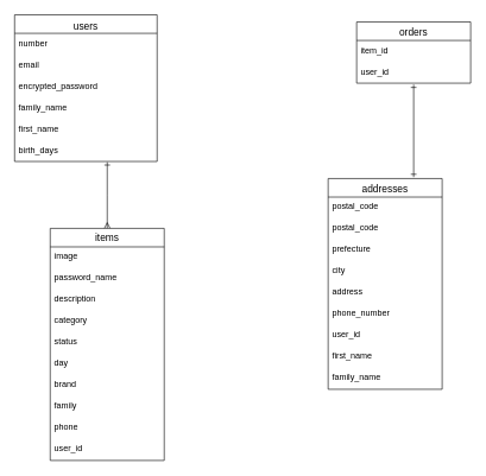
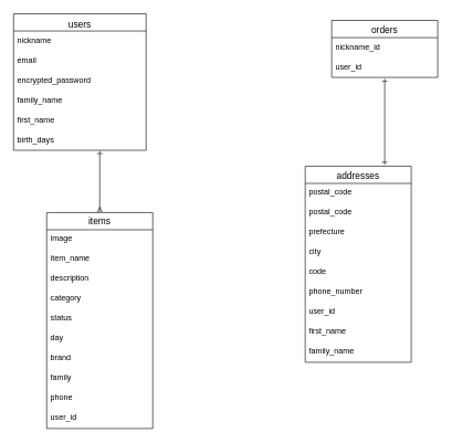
- <mxCell id="3" value="number" style="text;strokeColor=none;fillColor=none;spacingLeft=4;spacingRight=4;overflow=hidden;rotatable=0;points=[[0,0.5],[1,0.5]];portConstraint=eastwest;fontSize=12;" vertex="1" parent="2"><mxGeometry y="26" width="200" height="30" as="geometry" /></mxCell>
+ <mxCell id="3" value="nickname" style="text;strokeColor=none;fillColor=none;spacingLeft=4;spacingRight=4;overflow=hidden;rotatable=0;points=[[0,0.5],[1,0.5]];portConstraint=eastwest;fontSize=12;" vertex="1" parent="2"><mxGeometry y="26" width="200" height="30" as="geometry" /></mxCell>
- <mxCell id="10" value="item_id" style="text;strokeColor=none;fillColor=none;spacingLeft=4;spacingRight=4;overflow=hidden;rotatable=0;points=[[0,0.5],[1,0.5]];portConstraint=eastwest;fontSize=12;" vertex="1" parent="9"><mxGeometry y="26" width="160" height="30" as="geometry" /></mxCell>
+ <mxCell id="10" value="nickname_id" style="text;strokeColor=none;fillColor=none;spacingLeft=4;spacingRight=4;overflow=hidden;rotatable=0;points=[[0,0.5],[1,0.5]];portConstraint=eastwest;fontSize=12;" vertex="1" parent="9"><mxGeometry y="26" width="160" height="30" as="geometry" /></mxCell>
- <mxCell id="26" value="password_name" style="text;strokeColor=none;fillColor=none;spacingLeft=4;spacingRight=4;overflow=hidden;rotatable=0;points=[[0,0.5],[1,0.5]];portConstraint=eastwest;fontSize=12;" vertex="1" parent="24"><mxGeometry y="56" width="160" height="30" as="geometry" /></mxCell>
+ <mxCell id="26" value="item_name" style="text;strokeColor=none;fillColor=none;spacingLeft=4;spacingRight=4;overflow=hidden;rotatable=0;points=[[0,0.5],[1,0.5]];portConstraint=eastwest;fontSize=12;" vertex="1" parent="24"><mxGeometry y="56" width="160" height="30" as="geometry" /></mxCell>
- <mxCell id="18" value="address" style="text;strokeColor=none;fillColor=none;spacingLeft=4;spacingRight=4;overflow=hidden;rotatable=0;points=[[0,0.5],[1,0.5]];portConstraint=eastwest;fontSize=12;" vertex="1" parent="13"><mxGeometry y="146" width="160" height="30" as="geometry" /></mxCell>
+ <mxCell id="18" value="code" style="text;strokeColor=none;fillColor=none;spacingLeft=4;spacingRight=4;overflow=hidden;rotatable=0;points=[[0,0.5],[1,0.5]];portConstraint=eastwest;fontSize=12;" vertex="1" parent="13"><mxGeometry y="146" width="160" height="30" as="geometry" /></mxCell>
